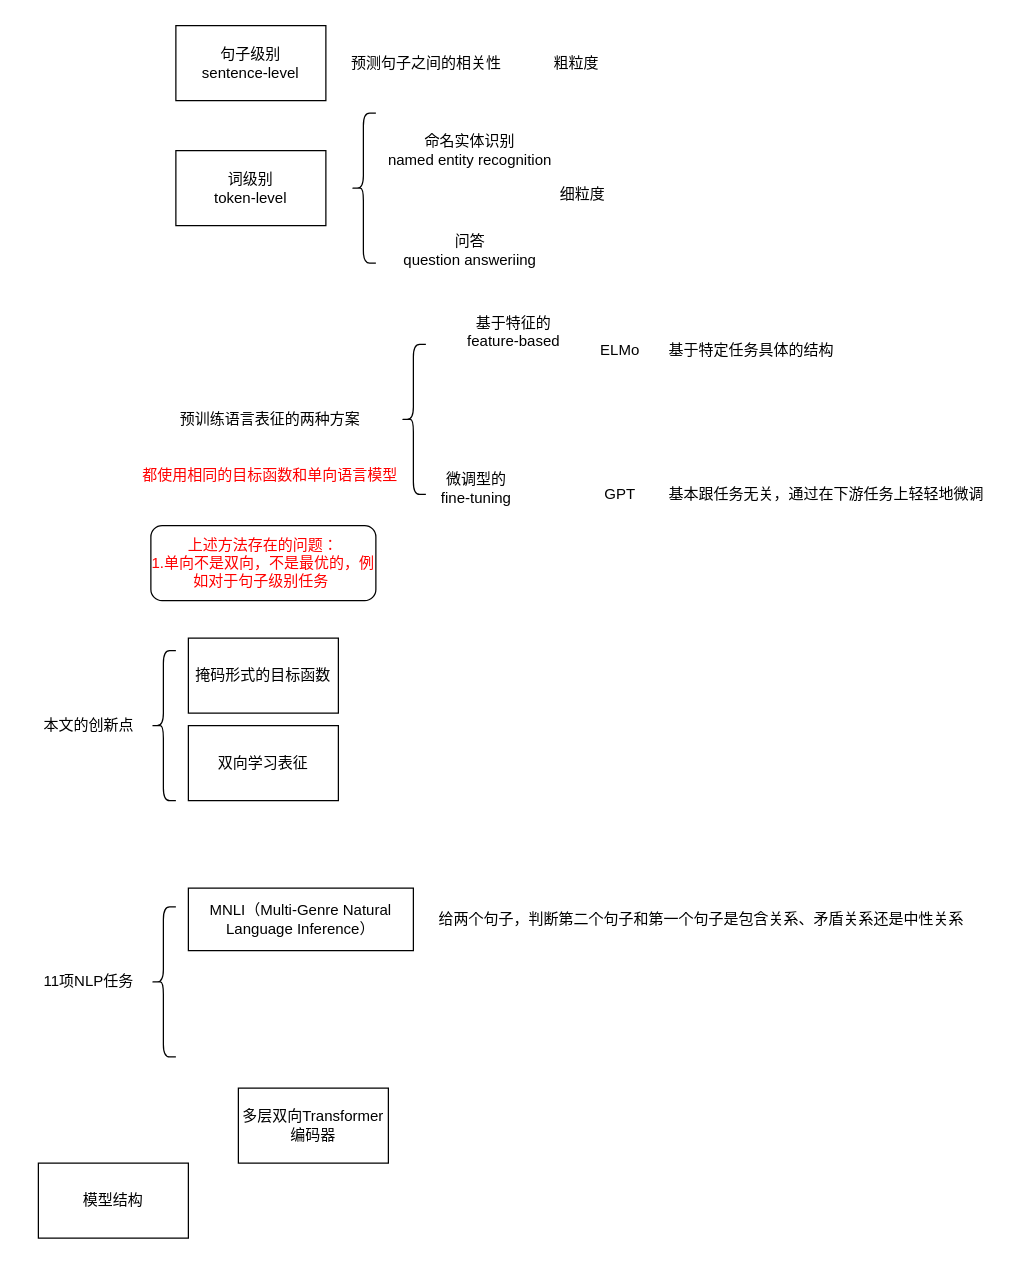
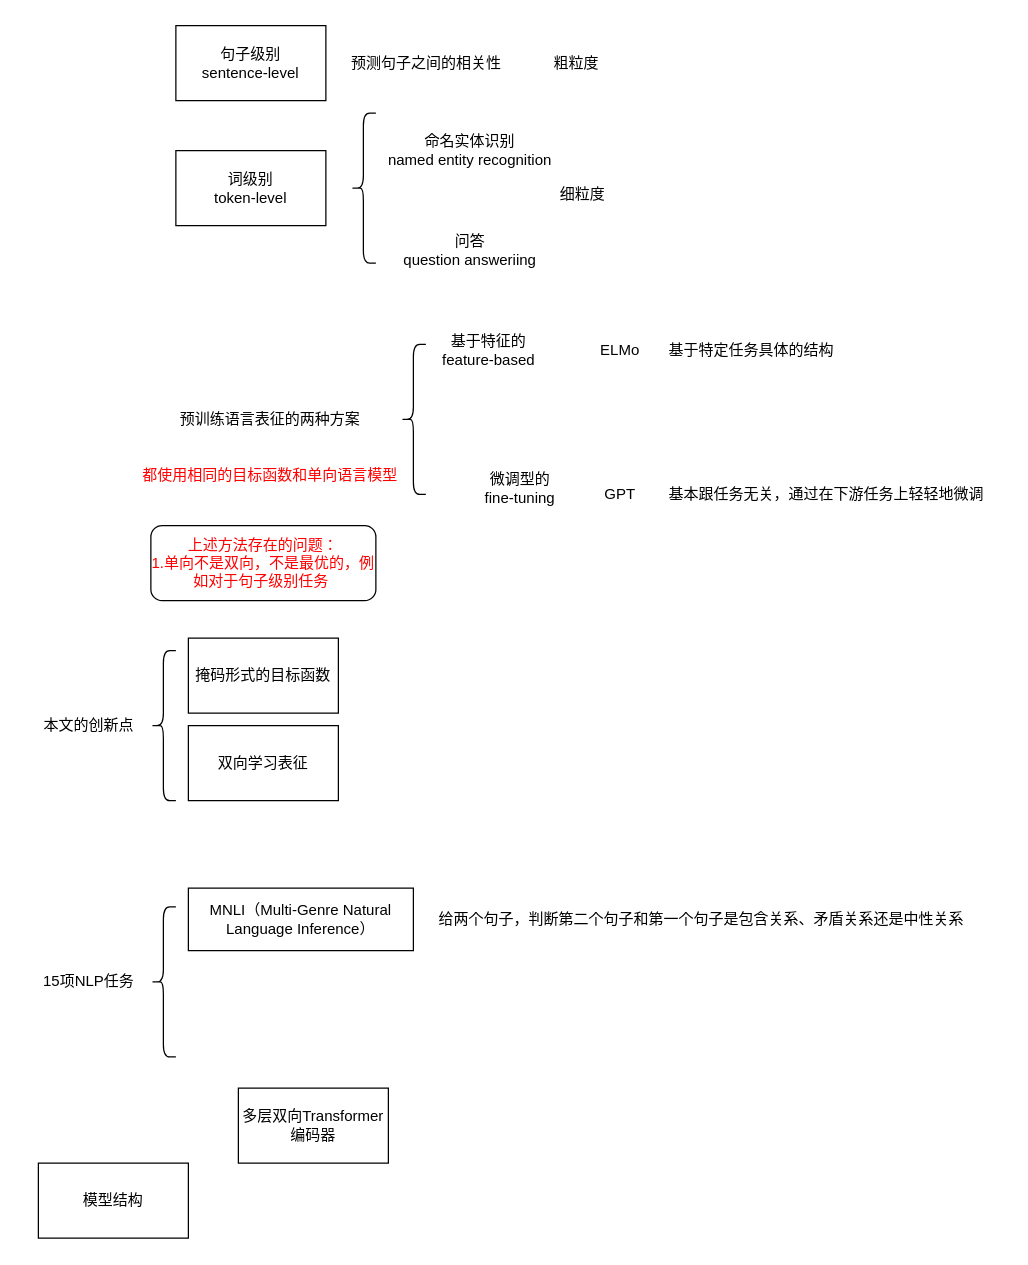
- <mxCell id="12" value="基于特征的&lt;br&gt;feature-based" style="text;html=1;align=center;verticalAlign=middle;resizable=0;points=[];autosize=1;strokeColor=none;fillColor=none;" vertex="1" parent="1"><mxGeometry x="360" y="245" width="100" height="40" as="geometry" /></mxCell>
+ <mxCell id="12" value="基于特征的&lt;br&gt;feature-based" style="text;html=1;align=center;verticalAlign=middle;resizable=0;points=[];autosize=1;strokeColor=none;fillColor=none;" vertex="1" parent="1"><mxGeometry x="340" y="260" width="100" height="40" as="geometry" /></mxCell>
- <mxCell id="13" value="微调型的&lt;br&gt;fine-tuning" style="text;html=1;align=center;verticalAlign=middle;resizable=0;points=[];autosize=1;strokeColor=none;fillColor=none;" vertex="1" parent="1"><mxGeometry x="340" y="370" width="80" height="40" as="geometry" /></mxCell>
+ <mxCell id="13" value="微调型的&lt;br&gt;fine-tuning" style="text;html=1;align=center;verticalAlign=middle;resizable=0;points=[];autosize=1;strokeColor=none;fillColor=none;" vertex="1" parent="1"><mxGeometry x="375" y="370" width="80" height="40" as="geometry" /></mxCell>
- <mxCell id="24" value="11项NLP任务" style="text;html=1;align=center;verticalAlign=middle;resizable=0;points=[];autosize=1;strokeColor=none;fillColor=none;fontColor=#000000;" vertex="1" parent="1"><mxGeometry x="20" y="770" width="100" height="30" as="geometry" /></mxCell>
+ <mxCell id="24" value="15项NLP任务" style="text;html=1;align=center;verticalAlign=middle;resizable=0;points=[];autosize=1;strokeColor=none;fillColor=none;fontColor=#000000;" vertex="1" parent="1"><mxGeometry x="20" y="770" width="100" height="30" as="geometry" /></mxCell>
